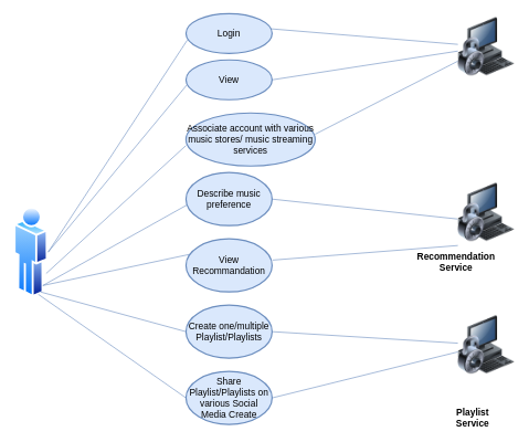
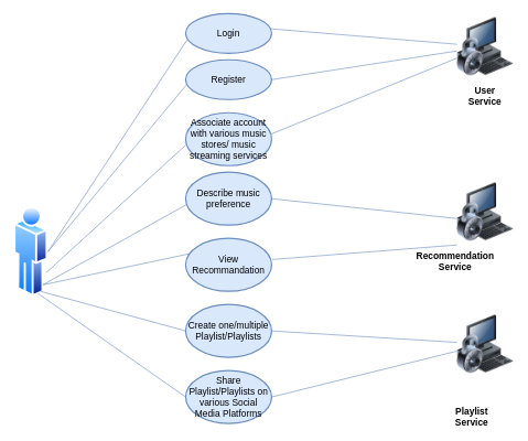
- <mxCell id="4" value="&lt;font style=&quot;font-size: 14px;&quot;&gt;View&lt;/font&gt;" style="strokeWidth=2;html=1;shape=mxgraph.flowchart.start_1;whiteSpace=wrap;fillColor=#dae8fc;strokeColor=#6c8ebf;" parent="1" vertex="1"><mxGeometry x="280" y="90" width="130" height="60" as="geometry" /></mxCell>
+ <mxCell id="4" value="&lt;font style=&quot;font-size: 14px;&quot;&gt;Register&lt;/font&gt;" style="strokeWidth=2;html=1;shape=mxgraph.flowchart.start_1;whiteSpace=wrap;fillColor=#dae8fc;strokeColor=#6c8ebf;" parent="1" vertex="1"><mxGeometry x="280" y="90" width="130" height="60" as="geometry" /></mxCell>
+ <mxCell id="11" value="&lt;b&gt;&lt;font style=&quot;font-size: 14px;&quot;&gt;User Service&lt;/font&gt;&lt;/b&gt;" style="text;html=1;strokeColor=none;fillColor=none;align=center;verticalAlign=middle;whiteSpace=wrap;rounded=0;" parent="1" vertex="1"><mxGeometry x="703" y="130" width="60" height="30" as="geometry" /></mxCell>
- <mxCell id="5" value="&lt;font style=&quot;font-size: 14px;&quot;&gt;Associate account with various music stores/ music streaming services&lt;/font&gt;" style="strokeWidth=2;html=1;shape=mxgraph.flowchart.start_1;whiteSpace=wrap;fillColor=#dae8fc;strokeColor=#6c8ebf;" parent="1" vertex="1"><mxGeometry x="280" y="170" width="195" height="80" as="geometry" /></mxCell>
+ <mxCell id="5" value="&lt;font style=&quot;font-size: 14px;&quot;&gt;Associate account with various music stores/ music streaming services&lt;/font&gt;" style="strokeWidth=2;html=1;shape=mxgraph.flowchart.start_1;whiteSpace=wrap;fillColor=#dae8fc;strokeColor=#6c8ebf;" parent="1" vertex="1"><mxGeometry x="280" y="170" width="130" height="80" as="geometry" /></mxCell>
- <mxCell id="9" value="&lt;font style=&quot;font-size: 14px;&quot;&gt;Share Playlist/Playlists on various Social Media Create&lt;/font&gt;" style="strokeWidth=2;html=1;shape=mxgraph.flowchart.start_1;whiteSpace=wrap;fillColor=#dae8fc;strokeColor=#6c8ebf;" parent="1" vertex="1"><mxGeometry x="280" y="560" width="130" height="80" as="geometry" /></mxCell>
+ <mxCell id="9" value="&lt;font style=&quot;font-size: 14px;&quot;&gt;Share Playlist/Playlists on various Social Media Platforms&lt;/font&gt;" style="strokeWidth=2;html=1;shape=mxgraph.flowchart.start_1;whiteSpace=wrap;fillColor=#dae8fc;strokeColor=#6c8ebf;" parent="1" vertex="1"><mxGeometry x="280" y="560" width="130" height="80" as="geometry" /></mxCell>
